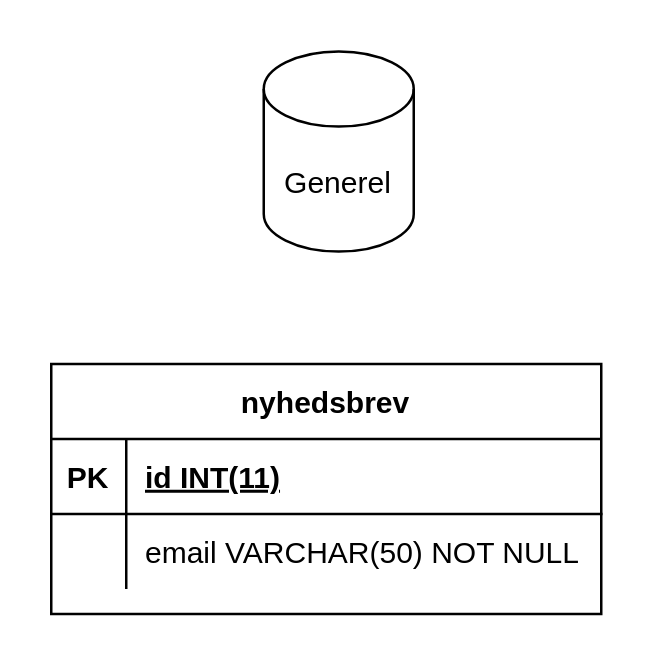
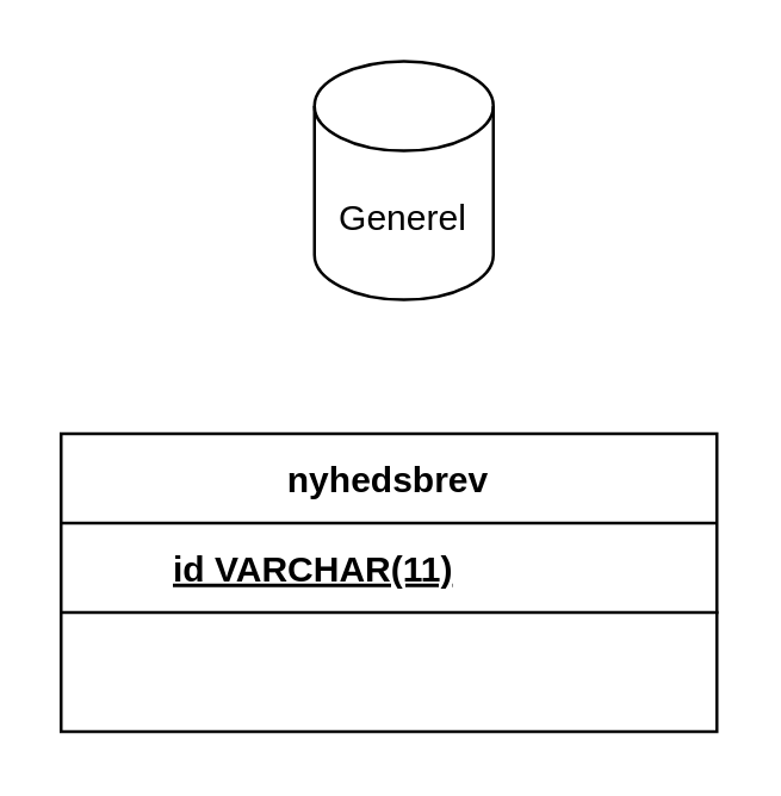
- <mxCell id="4" value="PK" style="shape=partialRectangle;connectable=0;fillColor=none;top=0;left=0;bottom=0;right=0;fontStyle=1;overflow=hidden;" vertex="1" parent="3"><mxGeometry width="30" height="30" as="geometry" /></mxCell>
- <mxCell id="5" value="id INT(11)" style="shape=partialRectangle;connectable=0;fillColor=none;top=0;left=0;bottom=0;right=0;align=left;spacingLeft=6;fontStyle=5;overflow=hidden;" vertex="1" parent="3"><mxGeometry x="30" width="190" height="30" as="geometry" /></mxCell>
+ <mxCell id="5" value="id VARCHAR(11)" style="shape=partialRectangle;connectable=0;fillColor=none;top=0;left=0;bottom=0;right=0;align=left;spacingLeft=6;fontStyle=5;overflow=hidden;" vertex="1" parent="3"><mxGeometry x="30" width="190" height="30" as="geometry" /></mxCell>
- <mxCell id="8" value="email VARCHAR(50) NOT NULL" style="shape=partialRectangle;connectable=0;fillColor=none;top=0;left=0;bottom=0;right=0;align=left;spacingLeft=6;overflow=hidden;" vertex="1" parent="6"><mxGeometry x="30" width="190" height="30" as="geometry" /></mxCell>
